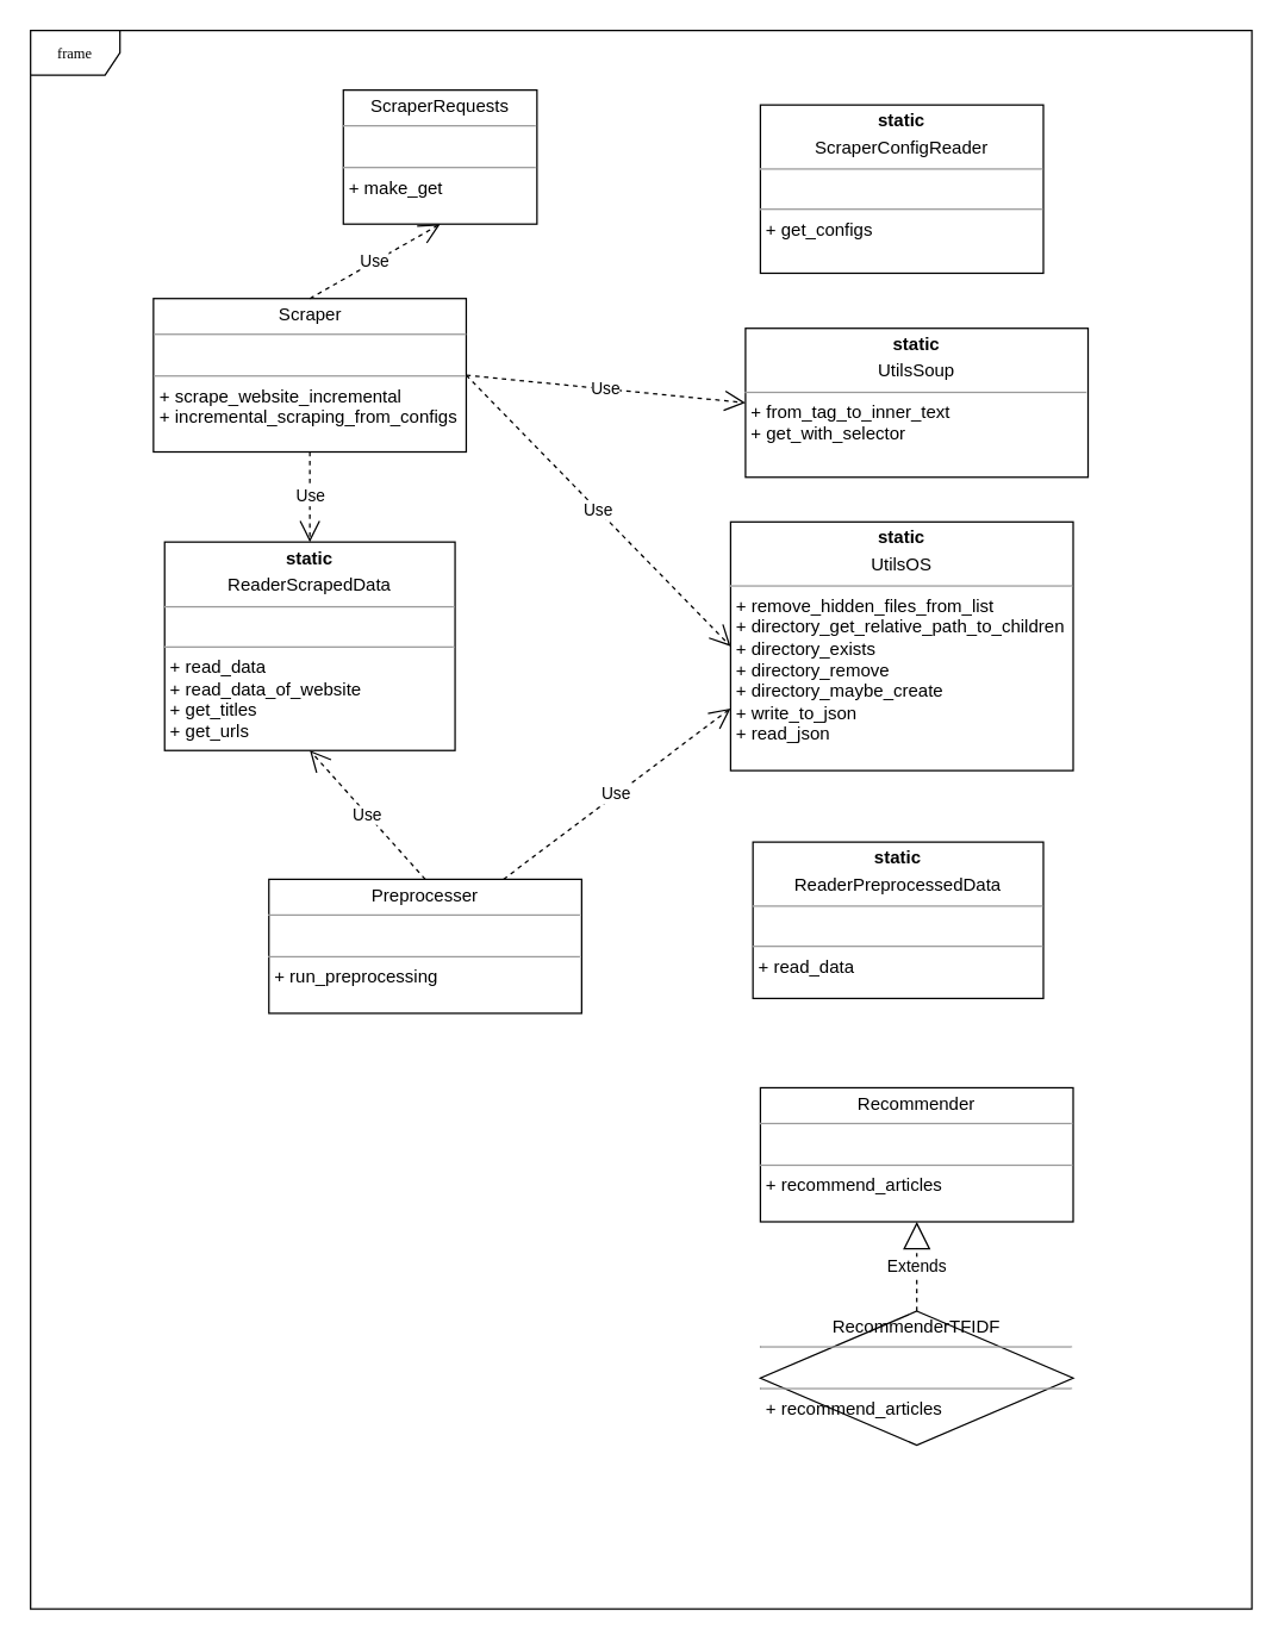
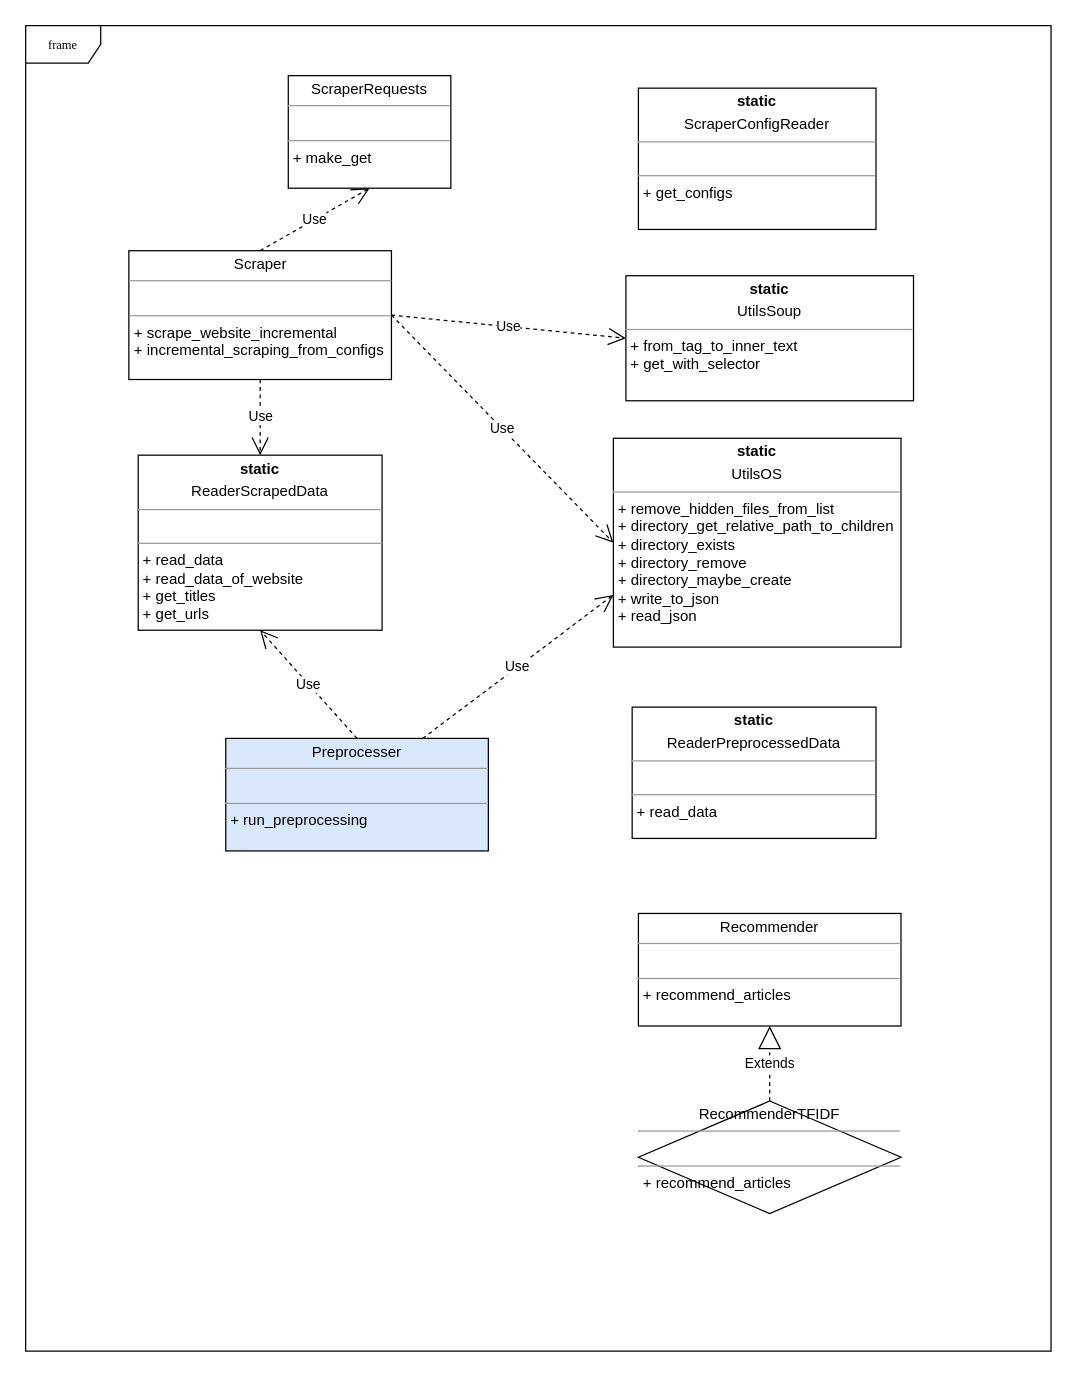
- <mxCell id="13" value="&lt;p style=&quot;margin: 0px ; margin-top: 4px ; text-align: center&quot;&gt;Preprocesser&lt;/p&gt;&lt;hr size=&quot;1&quot;&gt;&lt;p style=&quot;margin: 0px ; margin-left: 4px&quot;&gt;&lt;br&gt;&lt;/p&gt;&lt;hr size=&quot;1&quot;&gt;&lt;p style=&quot;margin: 0px ; margin-left: 4px&quot;&gt;+ run_preprocessing&lt;br&gt;&lt;/p&gt;" style="verticalAlign=top;align=left;overflow=fill;fontSize=12;fontFamily=Helvetica;html=1;rounded=0;shadow=0;comic=0;labelBackgroundColor=none;strokeColor=#000000;strokeWidth=1;fillColor=#ffffff;" vertex="1" parent="1"><mxGeometry x="180" y="590" width="210" height="90" as="geometry" /></mxCell>
+ <mxCell id="13" value="&lt;p style=&quot;margin: 0px ; margin-top: 4px ; text-align: center&quot;&gt;Preprocesser&lt;/p&gt;&lt;hr size=&quot;1&quot;&gt;&lt;p style=&quot;margin: 0px ; margin-left: 4px&quot;&gt;&lt;br&gt;&lt;/p&gt;&lt;hr size=&quot;1&quot;&gt;&lt;p style=&quot;margin: 0px ; margin-left: 4px&quot;&gt;+ run_preprocessing&lt;br&gt;&lt;/p&gt;" style="verticalAlign=top;align=left;overflow=fill;fontSize=12;fontFamily=Helvetica;html=1;rounded=0;shadow=0;comic=0;labelBackgroundColor=none;strokeColor=#000000;strokeWidth=1;fillColor=#dae8fc;" vertex="1" parent="1"><mxGeometry x="180" y="590" width="210" height="90" as="geometry" /></mxCell>
